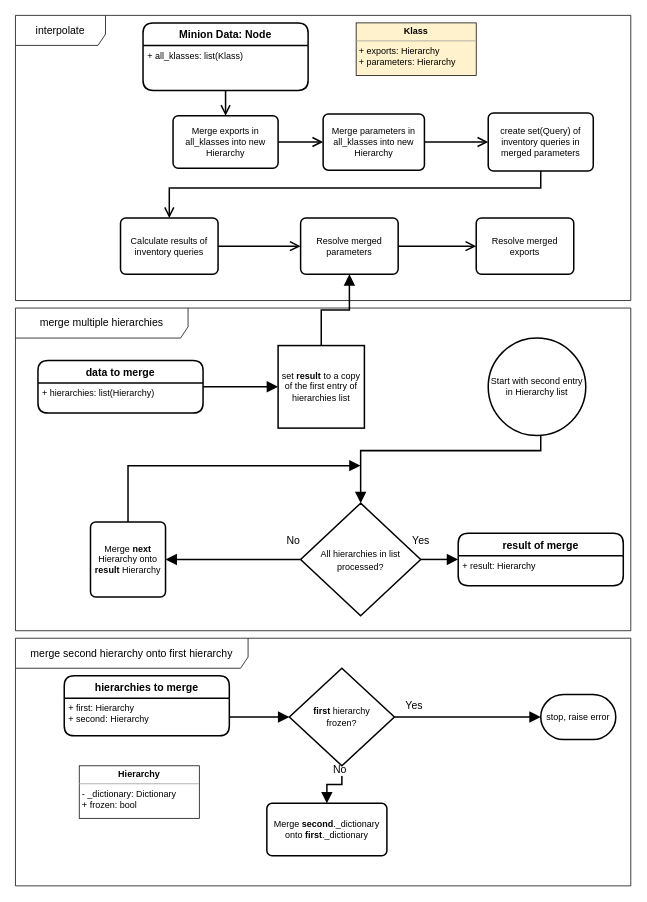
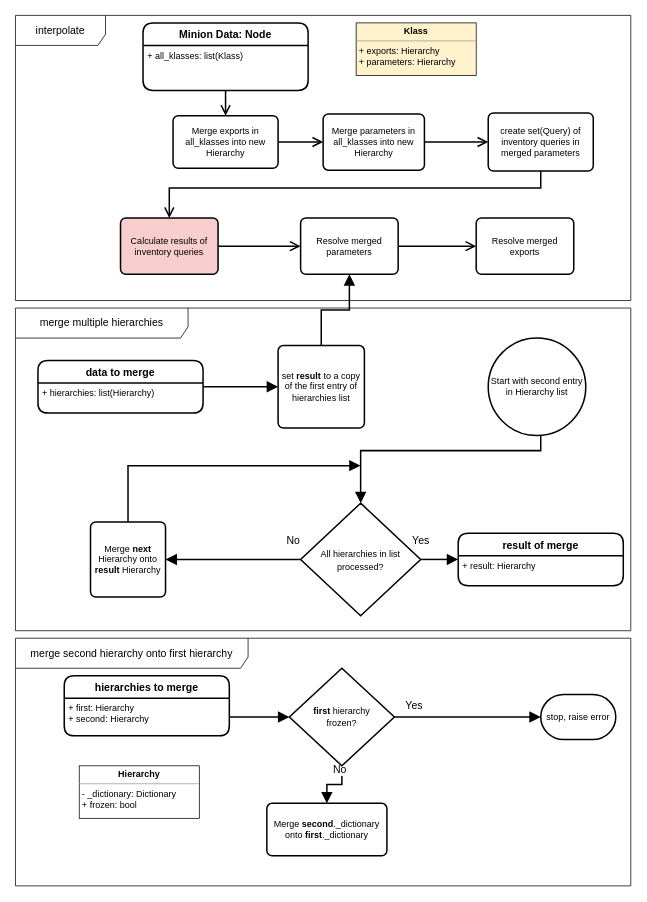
- <mxCell id="14" value="Calculate results of inventory queries" style="rounded=1;whiteSpace=wrap;html=1;absoluteArcSize=1;arcSize=14;strokeWidth=2;" parent="1" vertex="1"><mxGeometry x="160" y="290" width="130" height="75" as="geometry" /></mxCell>
+ <mxCell id="14" value="Calculate results of inventory queries" style="rounded=1;whiteSpace=wrap;html=1;absoluteArcSize=1;arcSize=14;strokeWidth=2;fillColor=#f8cecc;" parent="1" vertex="1"><mxGeometry x="160" y="290" width="130" height="75" as="geometry" /></mxCell>
- <mxCell id="24" value="&lt;font style=&quot;font-size: 12px;&quot;&gt;set &lt;b&gt;result&lt;/b&gt; to a copy of the first entry of hierarchies list&lt;/font&gt;" style="whiteSpace=wrap;html=1;absoluteArcSize=1;arcSize=14;strokeWidth=2;rounded=0;" parent="1" vertex="1"><mxGeometry x="370" y="460" width="115" height="110" as="geometry" /></mxCell>
+ <mxCell id="24" value="&lt;font style=&quot;font-size: 12px;&quot;&gt;set &lt;b&gt;result&lt;/b&gt; to a copy of the first entry of hierarchies list&lt;/font&gt;" style="rounded=1;whiteSpace=wrap;html=1;absoluteArcSize=1;arcSize=14;strokeWidth=2;" parent="1" vertex="1"><mxGeometry x="370" y="460" width="115" height="110" as="geometry" /></mxCell>
